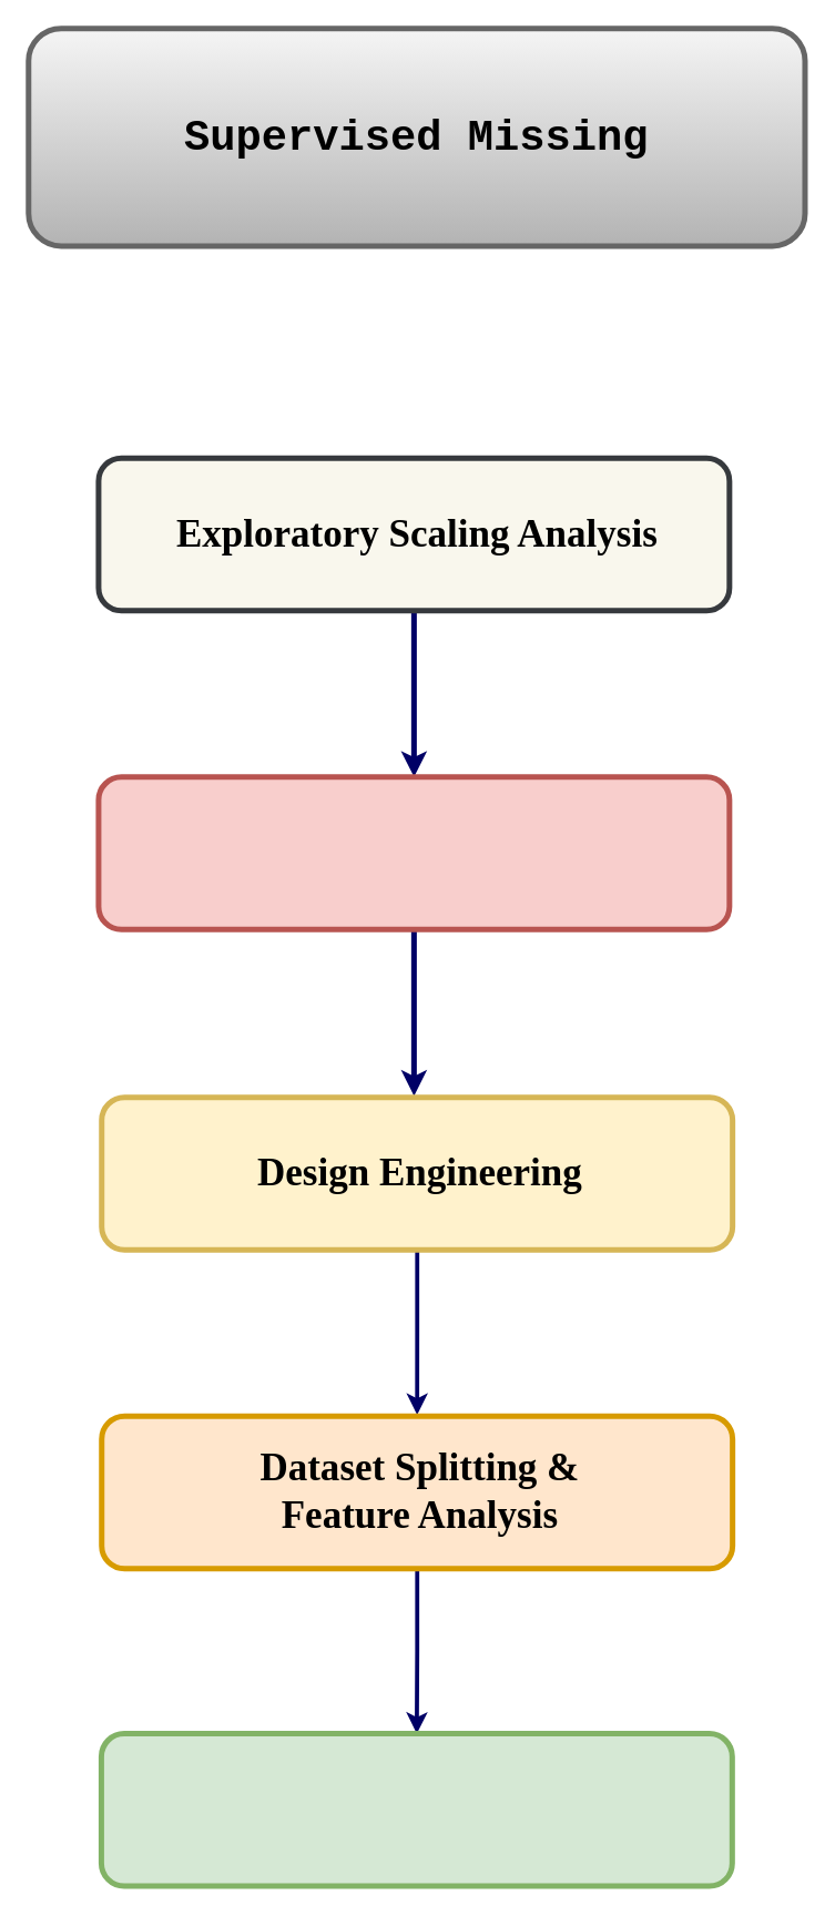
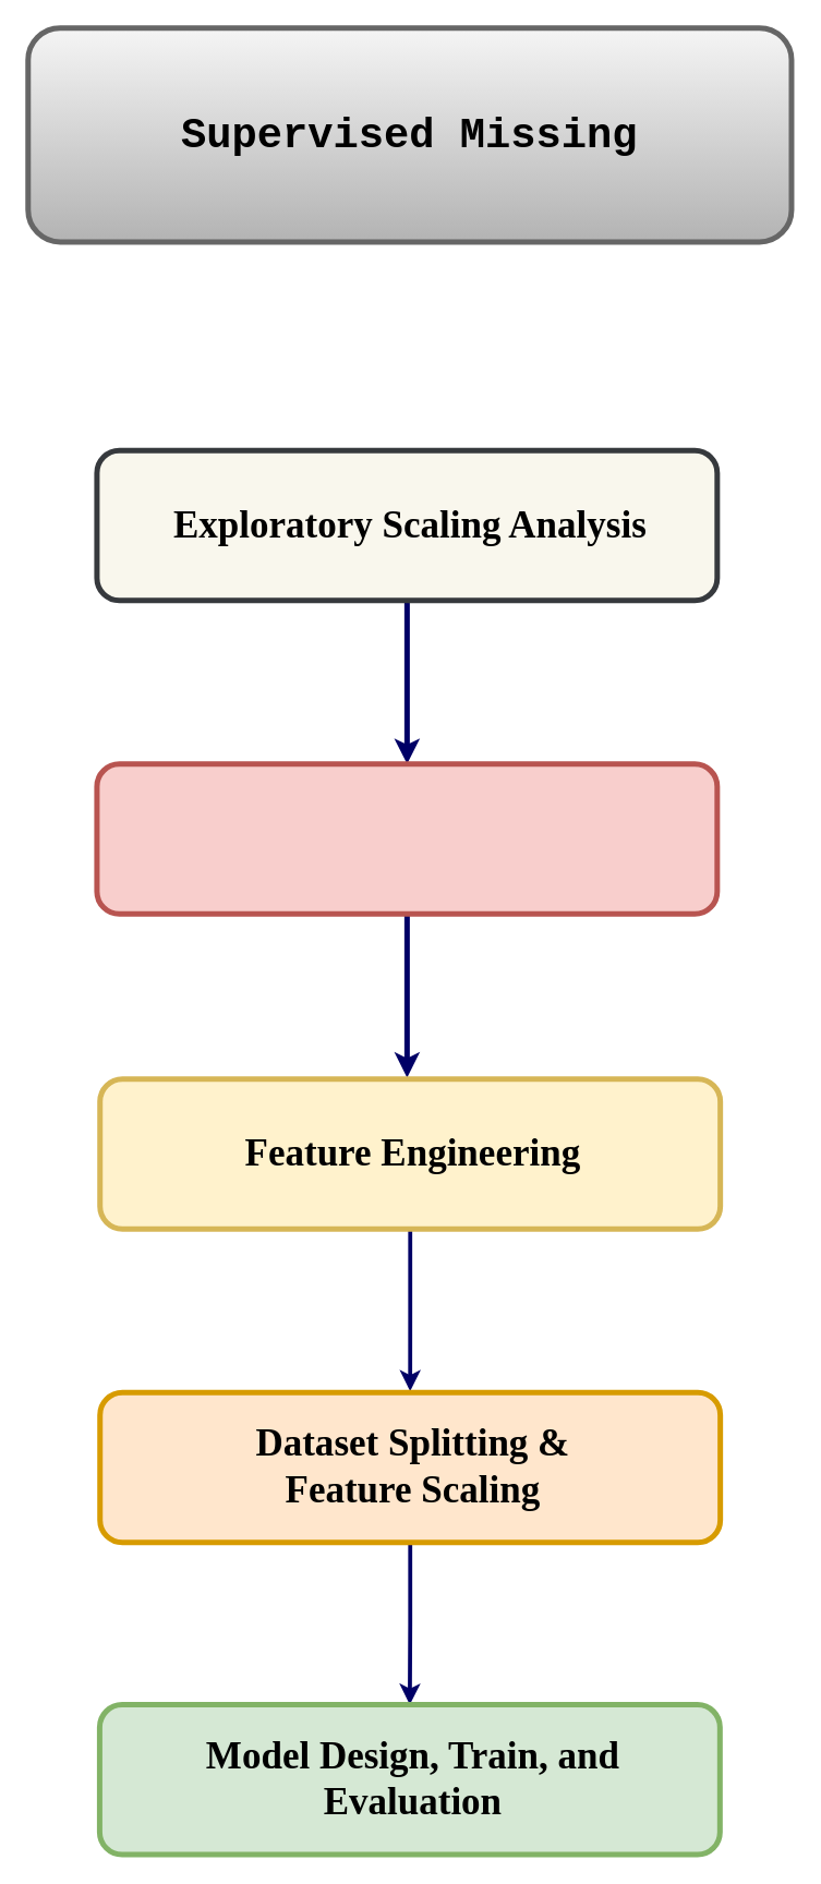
- <mxCell id="11" value="&lt;font face=&quot;Comic Sans MS&quot; size=&quot;1&quot; style=&quot;&quot;&gt;&lt;b style=&quot;font-size: 28px;&quot;&gt;Design Engineering&lt;/b&gt;&lt;/font&gt;" style="text;html=1;strokeColor=none;fillColor=none;align=center;verticalAlign=middle;whiteSpace=wrap;rounded=0;" vertex="1" parent="1"><mxGeometry x="87.25" y="798.5" width="430.5" height="92.5" as="geometry" /></mxCell>
+ <mxCell id="11" value="&lt;font face=&quot;Comic Sans MS&quot; size=&quot;1&quot; style=&quot;&quot;&gt;&lt;b style=&quot;font-size: 28px;&quot;&gt;Feature Engineering&lt;/b&gt;&lt;/font&gt;" style="text;html=1;strokeColor=none;fillColor=none;align=center;verticalAlign=middle;whiteSpace=wrap;rounded=0;" vertex="1" parent="1"><mxGeometry x="87.25" y="798.5" width="430.5" height="92.5" as="geometry" /></mxCell>
- <mxCell id="14" value="&lt;font face=&quot;Comic Sans MS&quot; size=&quot;1&quot; style=&quot;&quot;&gt;&lt;b style=&quot;font-size: 28px;&quot;&gt;Dataset Splitting &amp;amp; &lt;br&gt;Feature Analysis&lt;/b&gt;&lt;/font&gt;" style="text;html=1;strokeColor=none;fillColor=none;align=center;verticalAlign=middle;whiteSpace=wrap;rounded=0;" vertex="1" parent="1"><mxGeometry x="87.25" y="1028.5" width="430.5" height="92.5" as="geometry" /></mxCell>
+ <mxCell id="14" value="&lt;font face=&quot;Comic Sans MS&quot; size=&quot;1&quot; style=&quot;&quot;&gt;&lt;b style=&quot;font-size: 28px;&quot;&gt;Dataset Splitting &amp;amp; &lt;br&gt;Feature Scaling&lt;/b&gt;&lt;/font&gt;" style="text;html=1;strokeColor=none;fillColor=none;align=center;verticalAlign=middle;whiteSpace=wrap;rounded=0;" vertex="1" parent="1"><mxGeometry x="87.25" y="1028.5" width="430.5" height="92.5" as="geometry" /></mxCell>
+ <mxCell id="16" value="&lt;font face=&quot;Comic Sans MS&quot;&gt;&lt;span style=&quot;font-size: 28px;&quot;&gt;&lt;b&gt;Model Design, Train, and Evaluation&lt;/b&gt;&lt;/span&gt;&lt;/font&gt;" style="text;html=1;strokeColor=none;fillColor=none;align=center;verticalAlign=middle;whiteSpace=wrap;rounded=0;" vertex="1" parent="1"><mxGeometry x="87" y="1257.5" width="430.5" height="92.5" as="geometry" /></mxCell>
